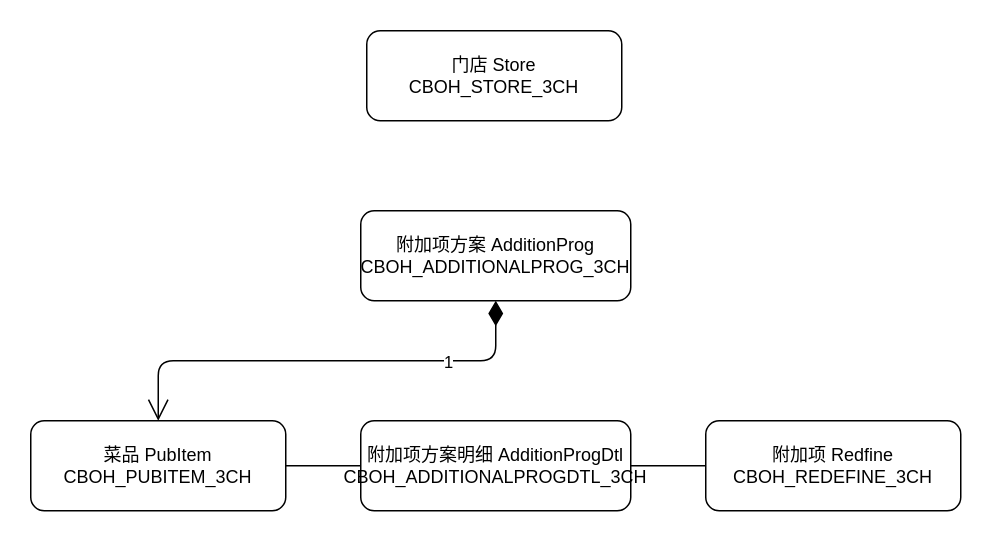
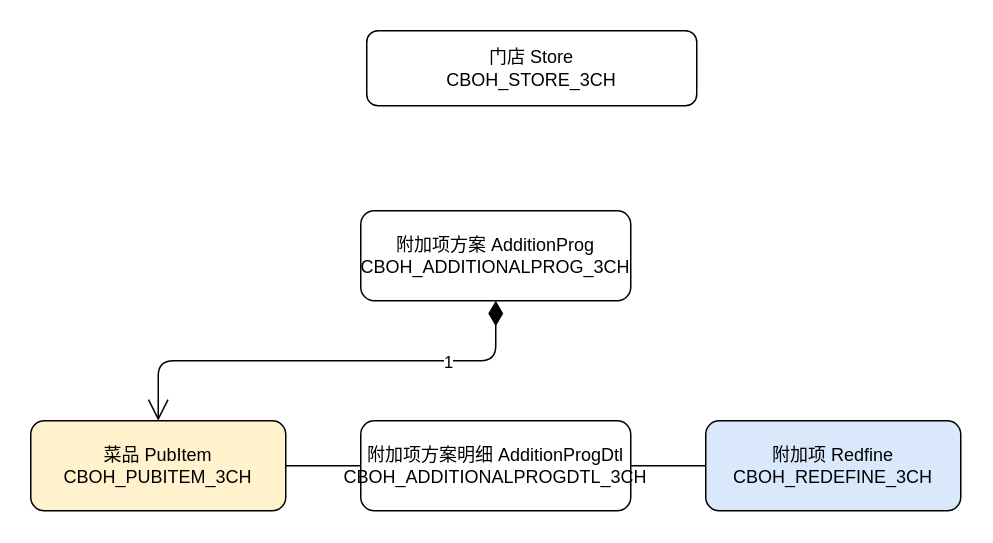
- <mxCell id="5" value="门店 Store&lt;br&gt;CBOH_STORE_3CH" style="rounded=1;whiteSpace=wrap;html=1;" vertex="1" parent="1"><mxGeometry x="244" y="20" width="170" height="60" as="geometry" /></mxCell>
+ <mxCell id="5" value="门店 Store&lt;br&gt;CBOH_STORE_3CH" style="rounded=1;whiteSpace=wrap;html=1;" vertex="1" parent="1"><mxGeometry x="244" y="20" width="220" height="50" as="geometry" /></mxCell>
- <mxCell id="8" value="菜品 PubItem&lt;br&gt;CBOH_PUBITEM_3CH" style="rounded=1;whiteSpace=wrap;html=1;" vertex="1" parent="1"><mxGeometry x="20" y="280" width="170" height="60" as="geometry" /></mxCell>
+ <mxCell id="8" value="菜品 PubItem&lt;br&gt;CBOH_PUBITEM_3CH" style="rounded=1;whiteSpace=wrap;html=1;fillColor=#fff2cc;" vertex="1" parent="1"><mxGeometry x="20" y="280" width="170" height="60" as="geometry" /></mxCell>
- <mxCell id="7" value="附加项 Redfine&lt;br&gt;CBOH_REDEFINE_3CH" style="rounded=1;whiteSpace=wrap;html=1;" vertex="1" parent="1"><mxGeometry x="470" y="280" width="170" height="60" as="geometry" /></mxCell>
+ <mxCell id="7" value="附加项 Redfine&lt;br&gt;CBOH_REDEFINE_3CH" style="rounded=1;whiteSpace=wrap;html=1;fillColor=#dae8fc;" vertex="1" parent="1"><mxGeometry x="470" y="280" width="170" height="60" as="geometry" /></mxCell>
